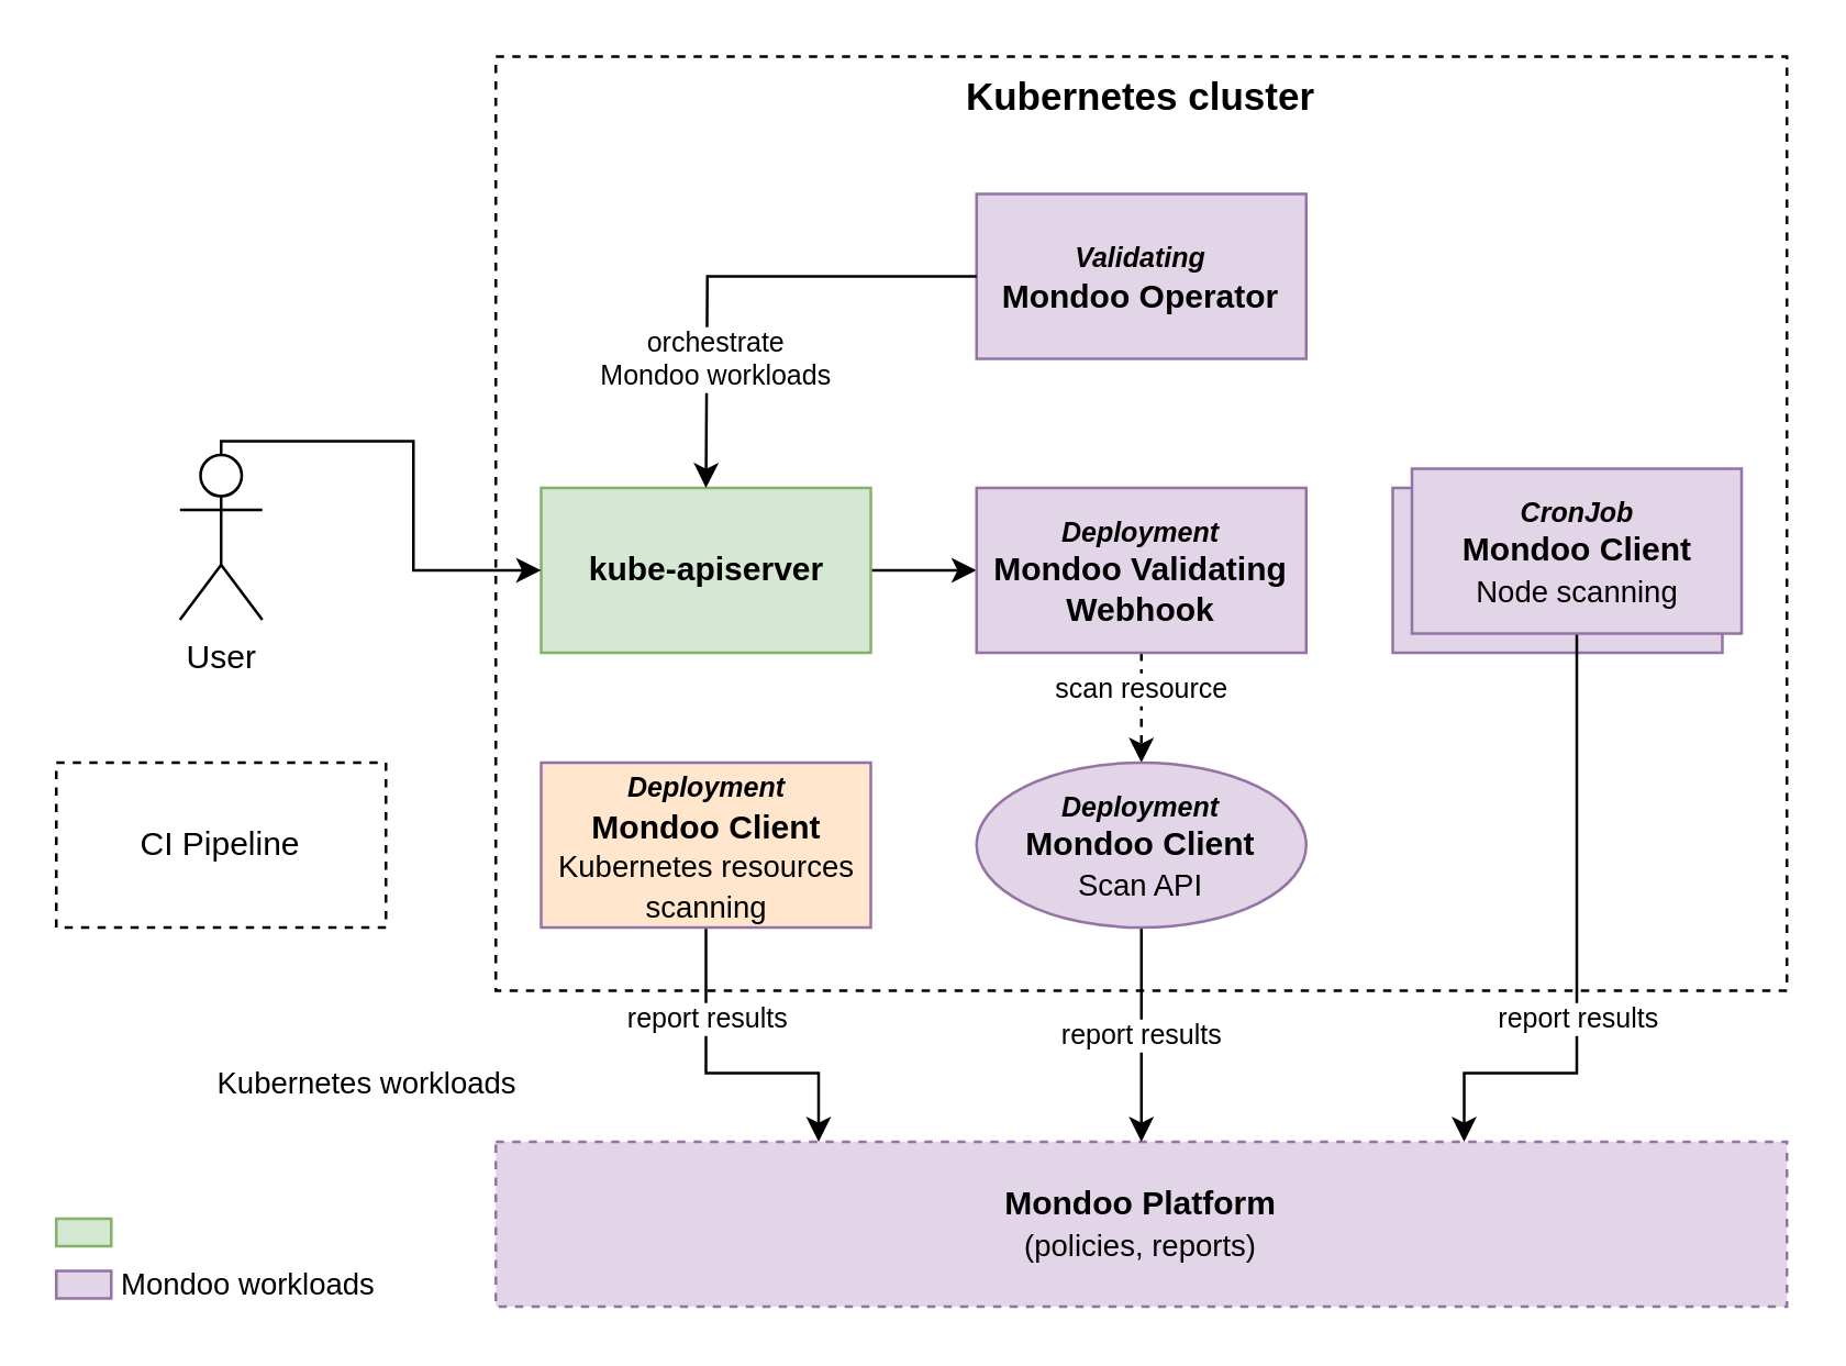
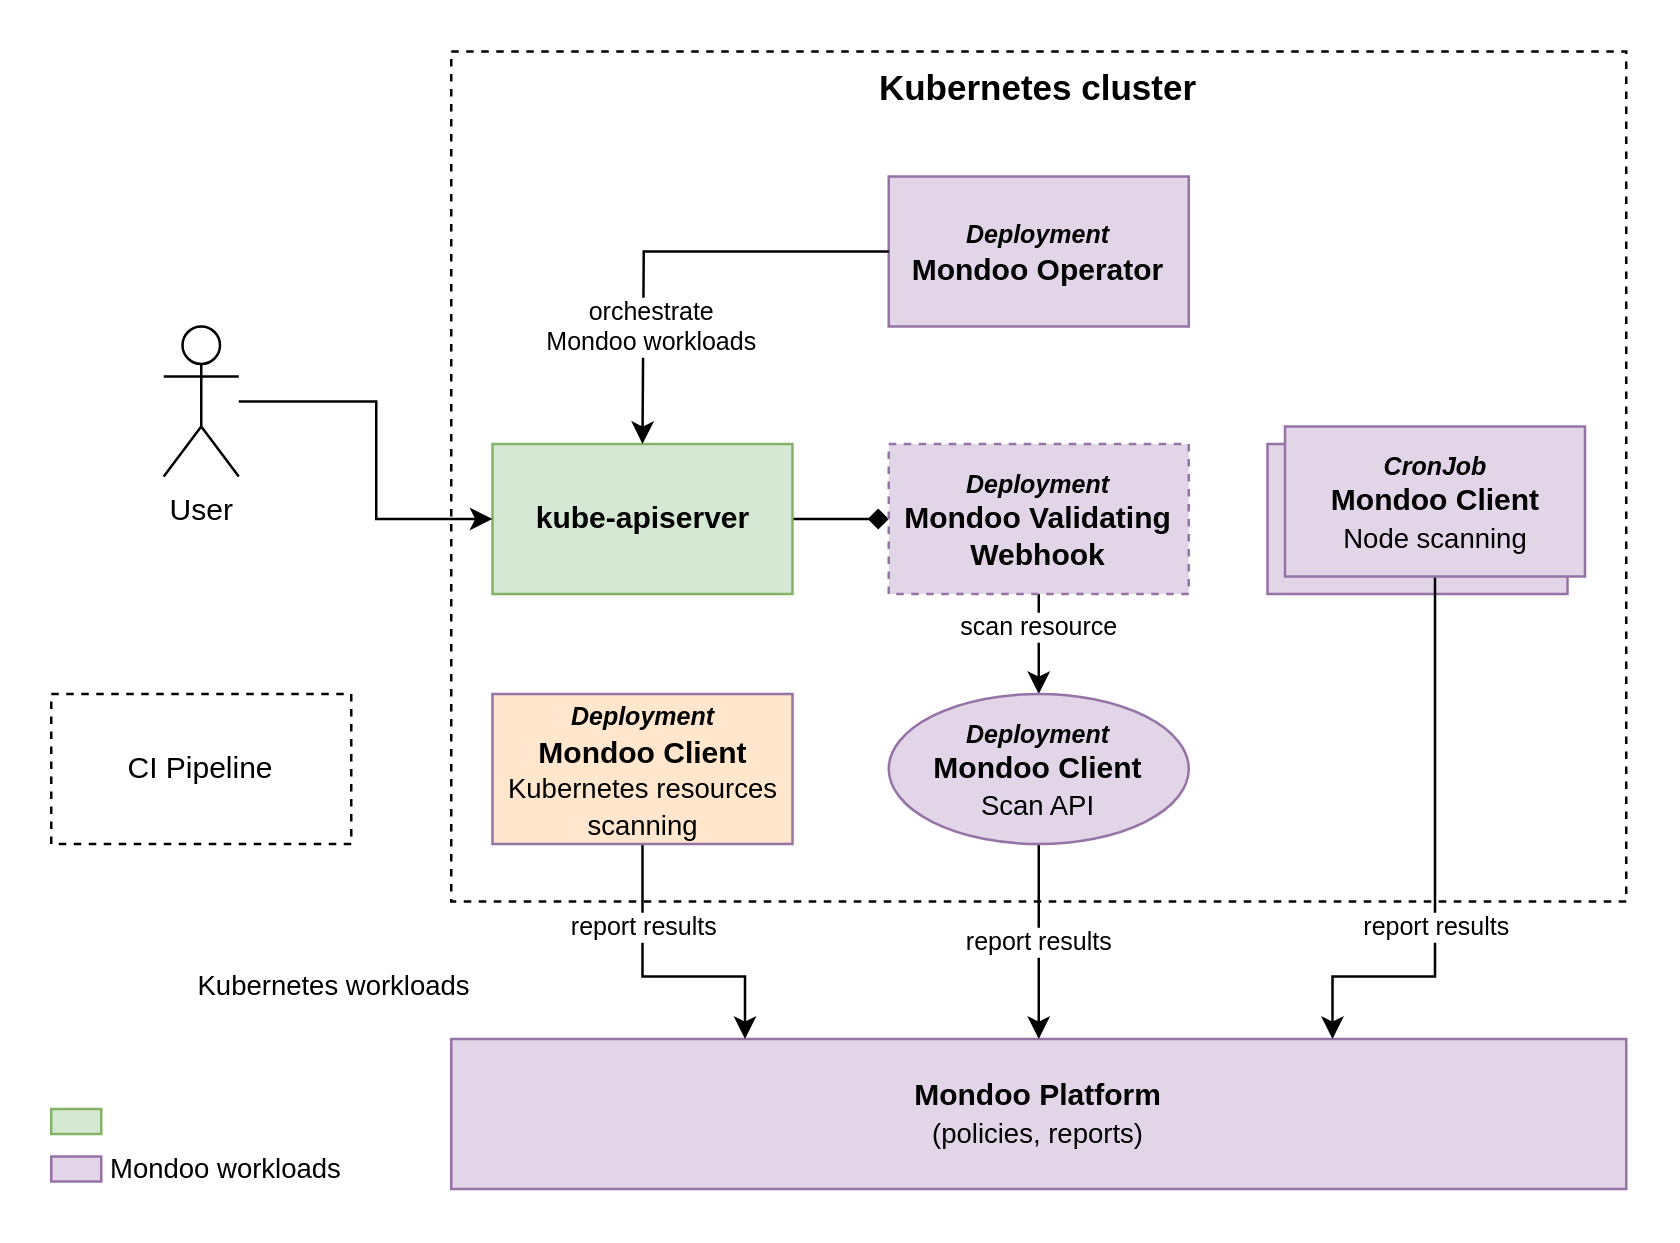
- <mxCell id="18" value="&lt;b style=&quot;&quot;&gt;&lt;i style=&quot;font-size: 10px;&quot;&gt;Validating&lt;/i&gt;&lt;br&gt;&lt;font style=&quot;font-size: 12px;&quot;&gt;Mondoo Operator&lt;/font&gt;&lt;/b&gt;" style="rounded=0;whiteSpace=wrap;html=1;fillColor=#e1d5e7;strokeColor=#9673a6;" vertex="1" parent="1"><mxGeometry x="355" y="70" width="120" height="60" as="geometry" /></mxCell>
+ <mxCell id="18" value="&lt;b style=&quot;&quot;&gt;&lt;i style=&quot;font-size: 10px;&quot;&gt;Deployment&lt;/i&gt;&lt;br&gt;&lt;font style=&quot;font-size: 12px;&quot;&gt;Mondoo Operator&lt;/font&gt;&lt;/b&gt;" style="rounded=0;whiteSpace=wrap;html=1;fillColor=#e1d5e7;strokeColor=#9673a6;" vertex="1" parent="1"><mxGeometry x="355" y="70" width="120" height="60" as="geometry" /></mxCell>
- <mxCell id="13" value="User" style="shape=umlActor;verticalLabelPosition=bottom;verticalAlign=top;html=1;outlineConnect=0;" vertex="1" parent="1"><mxGeometry x="65" y="165" width="30" height="60" as="geometry" /></mxCell>
+ <mxCell id="13" value="User" style="shape=umlActor;verticalLabelPosition=bottom;verticalAlign=top;html=1;outlineConnect=0;" vertex="1" parent="1"><mxGeometry x="65" y="130" width="30" height="60" as="geometry" /></mxCell>
- <mxCell id="4" style="edgeStyle=orthogonalEdgeStyle;rounded=0;orthogonalLoop=1;jettySize=auto;html=1;entryX=0;entryY=0.5;entryDx=0;entryDy=0;fontSize=14;fontColor=#CC00CC;" edge="1" parent="1" source="5" target="7"><mxGeometry relative="1" as="geometry" /></mxCell>
+ <mxCell id="4" style="edgeStyle=orthogonalEdgeStyle;rounded=0;orthogonalLoop=1;jettySize=auto;html=1;entryX=0;entryY=0.5;entryDx=0;entryDy=0;fontSize=14;fontColor=#CC00CC;endArrow=diamond;" edge="1" parent="1" source="5" target="7"><mxGeometry relative="1" as="geometry" /></mxCell>
- <mxCell id="7" value="&lt;b style=&quot;&quot;&gt;&lt;i style=&quot;font-size: 10px;&quot;&gt;Deployment&lt;/i&gt;&lt;br&gt;&lt;font style=&quot;font-size: 12px;&quot;&gt;Mondoo Validating Webhook&lt;/font&gt;&lt;/b&gt;" style="rounded=0;whiteSpace=wrap;html=1;fillColor=#e1d5e7;strokeColor=#9673a6;" vertex="1" parent="1"><mxGeometry x="355" y="177" width="120" height="60" as="geometry" /></mxCell>
+ <mxCell id="7" value="&lt;b style=&quot;&quot;&gt;&lt;i style=&quot;font-size: 10px;&quot;&gt;Deployment&lt;/i&gt;&lt;br&gt;&lt;font style=&quot;font-size: 12px;&quot;&gt;Mondoo Validating Webhook&lt;/font&gt;&lt;/b&gt;" style="rounded=0;whiteSpace=wrap;html=1;fillColor=#e1d5e7;strokeColor=#9673a6;dashed=1;" vertex="1" parent="1"><mxGeometry x="355" y="177" width="120" height="60" as="geometry" /></mxCell>
- <mxCell id="6" value="scan resource" style="edgeStyle=orthogonalEdgeStyle;rounded=0;orthogonalLoop=1;jettySize=auto;html=1;entryX=0.5;entryY=0;entryDx=0;entryDy=0;fontSize=10;fontColor=#000000;dashed=1;" edge="1" parent="1" source="7" target="11"><mxGeometry x="-0.35" relative="1" as="geometry"><mxPoint as="offset" /></mxGeometry></mxCell>
+ <mxCell id="6" value="scan resource" style="edgeStyle=orthogonalEdgeStyle;rounded=0;orthogonalLoop=1;jettySize=auto;html=1;entryX=0.5;entryY=0;entryDx=0;entryDy=0;fontSize=10;fontColor=#000000;" edge="1" parent="1" source="7" target="11"><mxGeometry x="-0.35" relative="1" as="geometry"><mxPoint as="offset" /></mxGeometry></mxCell>
- <mxCell id="2" value="&lt;b&gt;Mondoo Platform&lt;/b&gt;&lt;br&gt;&lt;font style=&quot;font-size: 11px;&quot;&gt;(policies, reports)&lt;/font&gt;" style="rounded=0;whiteSpace=wrap;html=1;fillColor=#e1d5e7;strokeColor=#9673a6;dashed=1;" vertex="1" parent="1"><mxGeometry x="180" y="415" width="470" height="60" as="geometry" /></mxCell>
+ <mxCell id="2" value="&lt;b&gt;Mondoo Platform&lt;/b&gt;&lt;br&gt;&lt;font style=&quot;font-size: 11px;&quot;&gt;(policies, reports)&lt;/font&gt;" style="rounded=0;whiteSpace=wrap;html=1;fillColor=#e1d5e7;strokeColor=#9673a6;" vertex="1" parent="1"><mxGeometry x="180" y="415" width="470" height="60" as="geometry" /></mxCell>
